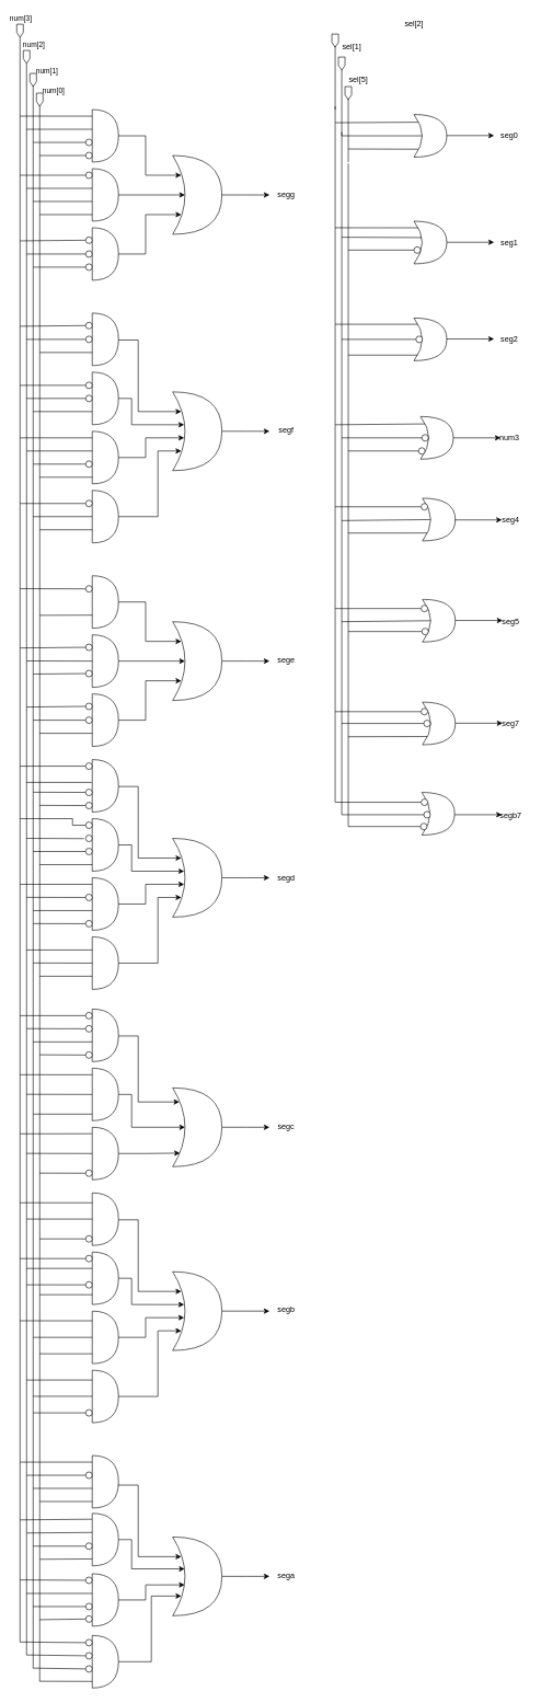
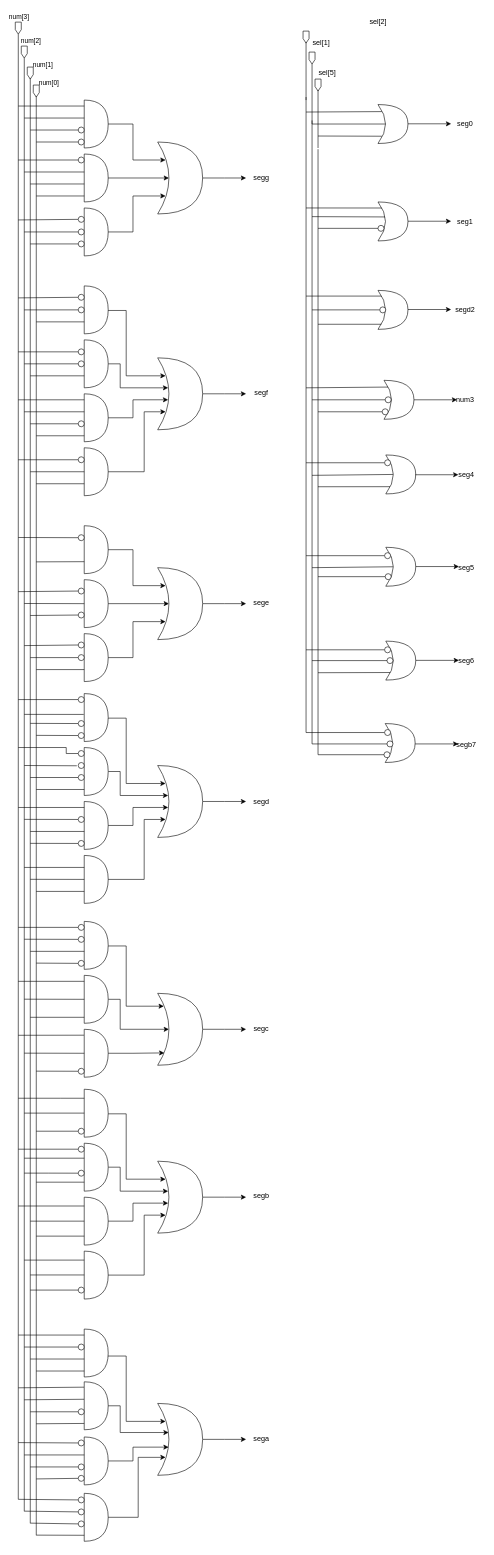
- <mxCell id="284" value="seg2" style="text;html=1;align=center;verticalAlign=middle;resizable=0;points=[];autosize=1;strokeColor=none;fillColor=none;" parent="1" vertex="1"><mxGeometry x="750" y="500" width="50" height="30" as="geometry" /></mxCell>
+ <mxCell id="284" value="segd2" style="text;html=1;align=center;verticalAlign=middle;resizable=0;points=[];autosize=1;strokeColor=none;fillColor=none;" parent="1" vertex="1"><mxGeometry x="750" y="500" width="50" height="30" as="geometry" /></mxCell>
- <mxCell id="288" value="seg7" style="text;html=1;align=center;verticalAlign=middle;resizable=0;points=[];autosize=1;strokeColor=none;fillColor=none;" parent="1" vertex="1"><mxGeometry x="752" y="1085" width="50" height="30" as="geometry" /></mxCell>
+ <mxCell id="288" value="seg6" style="text;html=1;align=center;verticalAlign=middle;resizable=0;points=[];autosize=1;strokeColor=none;fillColor=none;" parent="1" vertex="1"><mxGeometry x="752" y="1085" width="50" height="30" as="geometry" /></mxCell>
